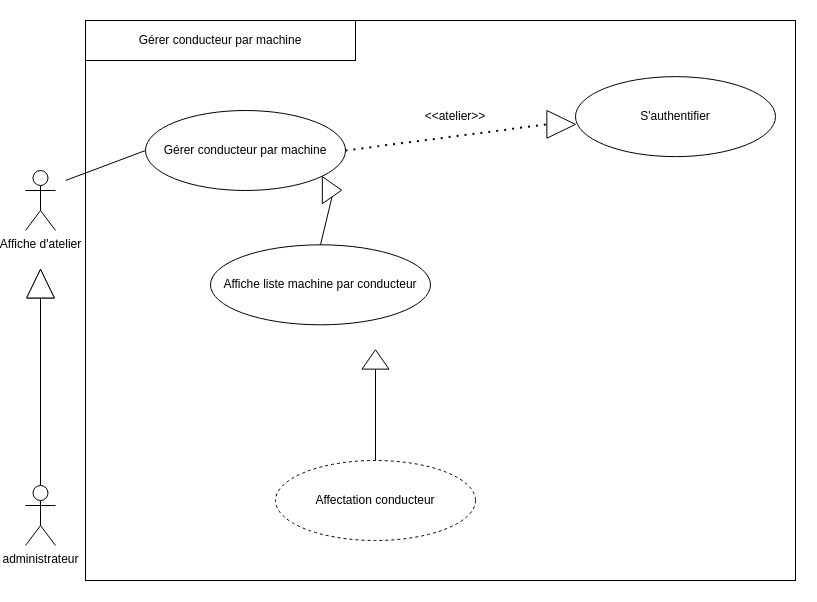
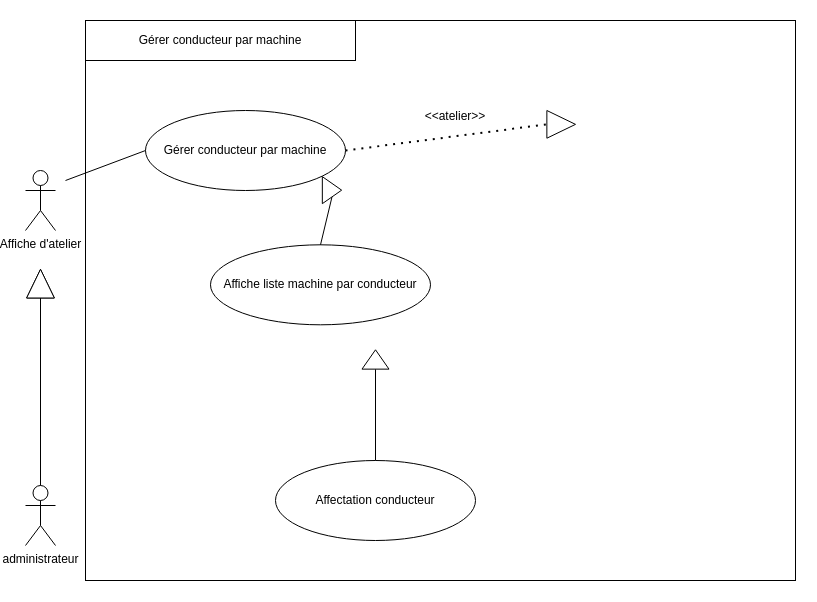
- <mxCell id="7" value="S'authentifier" style="ellipse;whiteSpace=wrap;html=1;" vertex="1" parent="1"><mxGeometry x="570" y="76.14" width="200" height="80" as="geometry" /></mxCell>
- <mxCell id="14" value="Affectation conducteur" style="ellipse;whiteSpace=wrap;html=1;dashed=1;" vertex="1" parent="1"><mxGeometry x="270" y="460" width="200" height="80" as="geometry" /></mxCell>
+ <mxCell id="14" value="Affectation conducteur" style="ellipse;whiteSpace=wrap;html=1;" vertex="1" parent="1"><mxGeometry x="270" y="460" width="200" height="80" as="geometry" /></mxCell>
